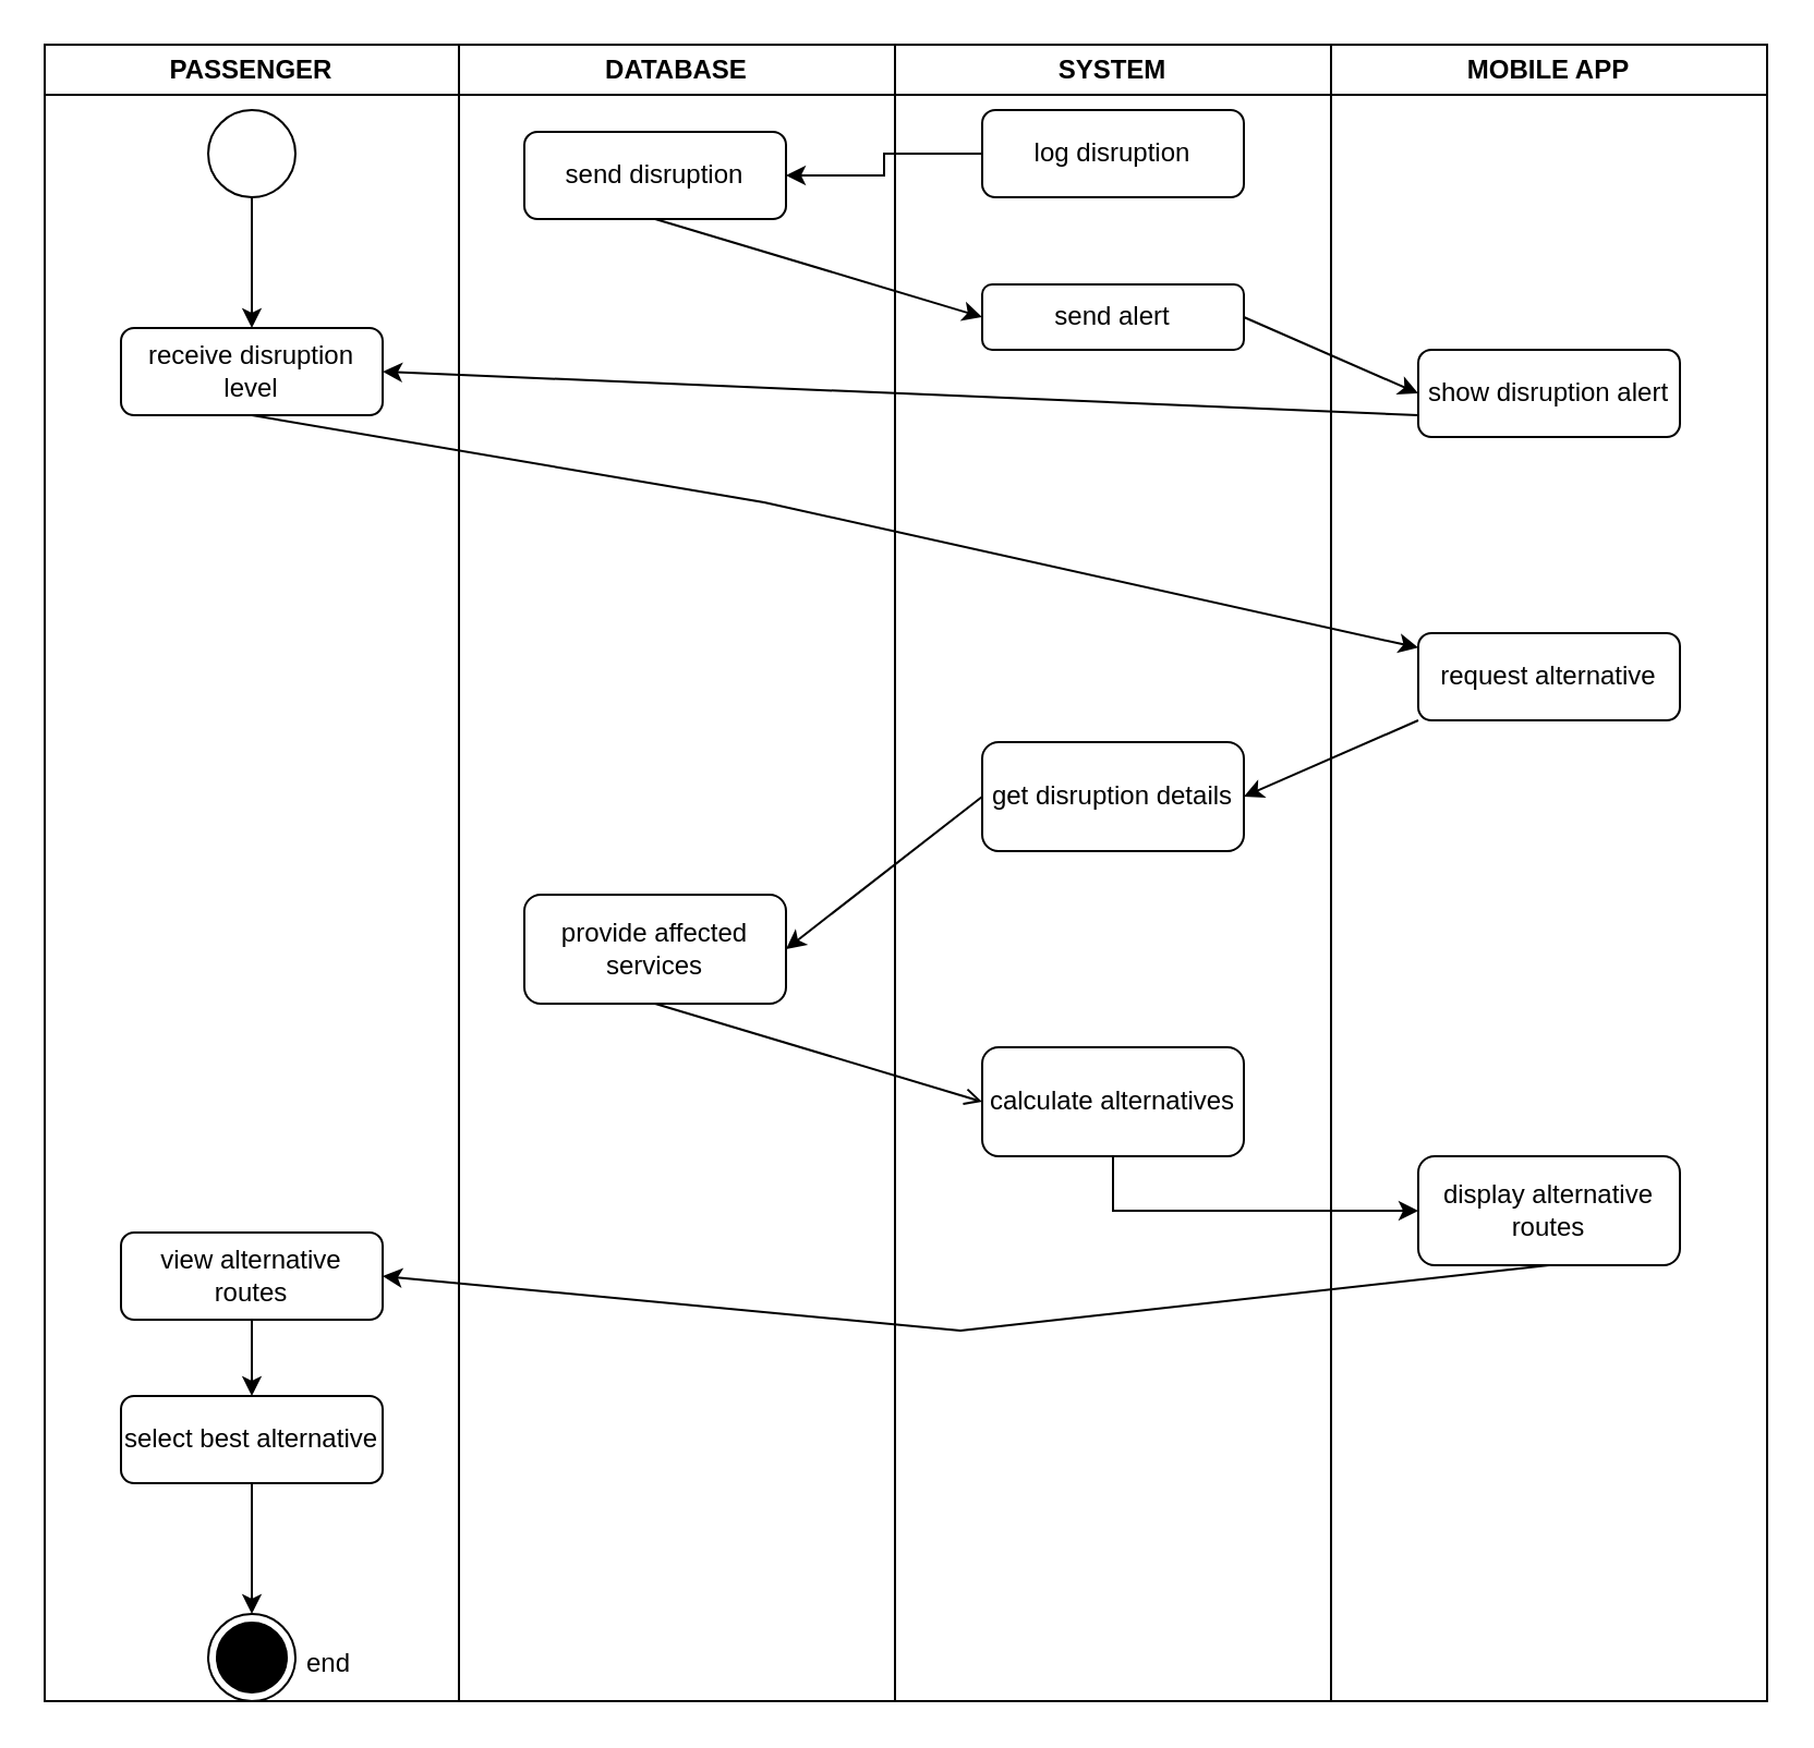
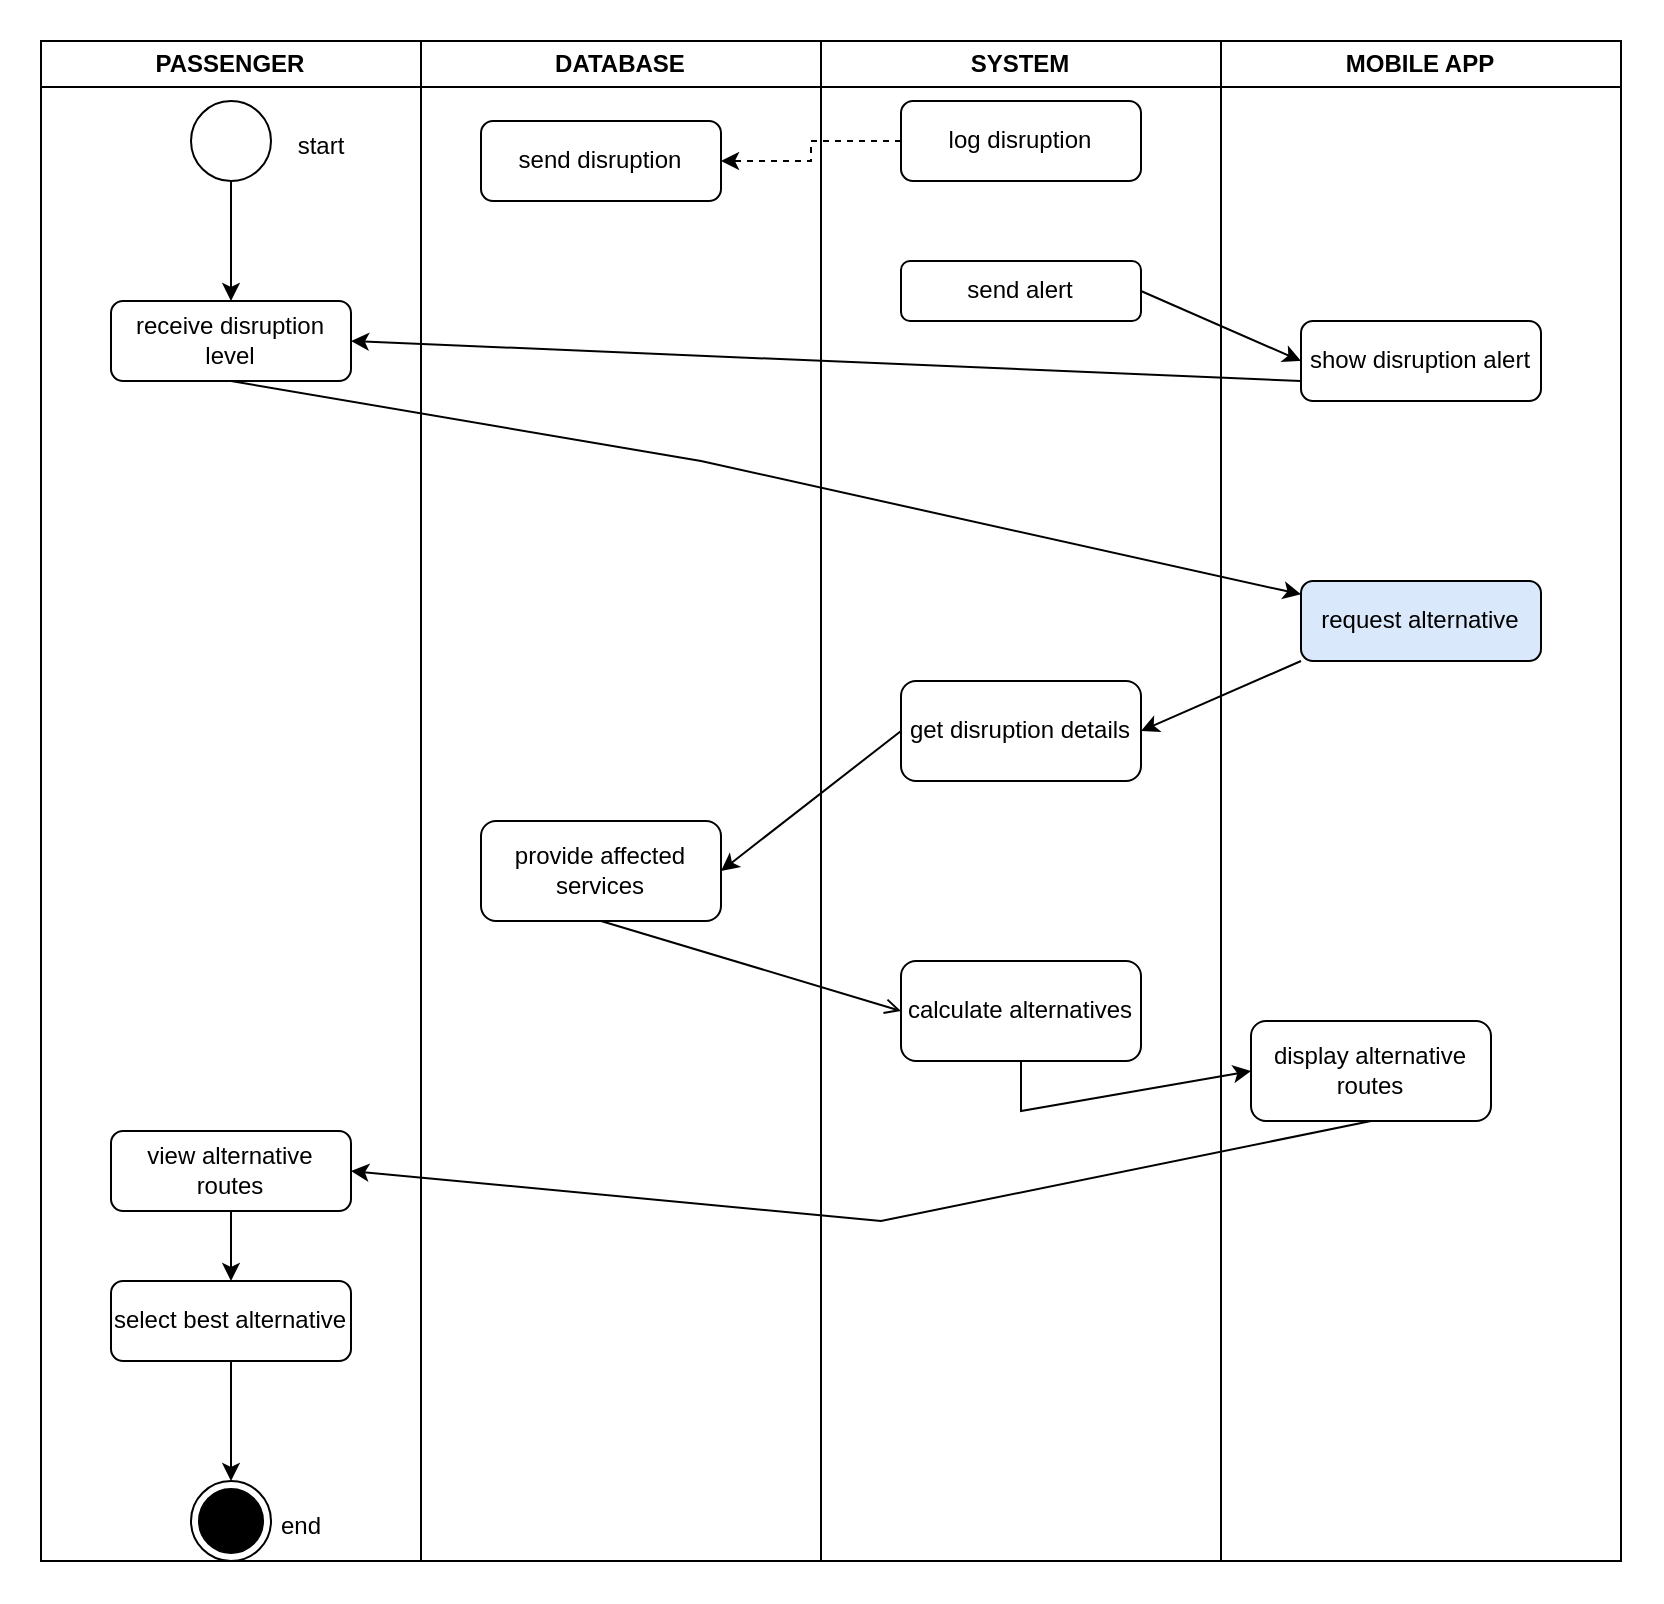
+ <mxCell id="30" value="start" style="text;html=1;align=center;verticalAlign=middle;resizable=0;points=[];autosize=1;strokeColor=none;fillColor=none;" vertex="1" parent="1"><mxGeometry x="135" y="58" width="50" height="30" as="geometry" /></mxCell>
- <mxCell id="23" value="" style="edgeStyle=orthogonalEdgeStyle;rounded=0;orthogonalLoop=1;jettySize=auto;html=1;" edge="1" parent="1" source="3" target="21"><mxGeometry relative="1" as="geometry" /></mxCell>
+ <mxCell id="23" value="" style="edgeStyle=orthogonalEdgeStyle;rounded=0;orthogonalLoop=1;jettySize=auto;html=1;dashed=1;" edge="1" parent="1" source="3" target="21"><mxGeometry relative="1" as="geometry" /></mxCell>
- <mxCell id="24" value="" style="endArrow=classic;html=1;rounded=0;exitX=0.5;exitY=1;exitDx=0;exitDy=0;entryX=0;entryY=0.5;entryDx=0;entryDy=0;" edge="1" parent="1" source="21" target="4"><mxGeometry width="50" height="50" relative="1" as="geometry"><mxPoint x="400" y="140" as="sourcePoint" /><mxPoint x="450" y="90" as="targetPoint" /></mxGeometry></mxCell>
- <mxCell id="9" value="request alternative" style="rounded=1;whiteSpace=wrap;html=1;" vertex="1" parent="7"><mxGeometry x="40" y="270" width="120" height="40" as="geometry" /></mxCell>
+ <mxCell id="9" value="request alternative" style="rounded=1;whiteSpace=wrap;html=1;fillColor=#dae8fc;" vertex="1" parent="7"><mxGeometry x="40" y="270" width="120" height="40" as="geometry" /></mxCell>
- <mxCell id="10" value="display alternative routes" style="rounded=1;whiteSpace=wrap;html=1;" vertex="1" parent="7"><mxGeometry x="40" y="510" width="120" height="50" as="geometry" /></mxCell>
+ <mxCell id="10" value="display alternative routes" style="rounded=1;whiteSpace=wrap;html=1;" vertex="1" parent="7"><mxGeometry x="15" y="490" width="120" height="50" as="geometry" /></mxCell>
